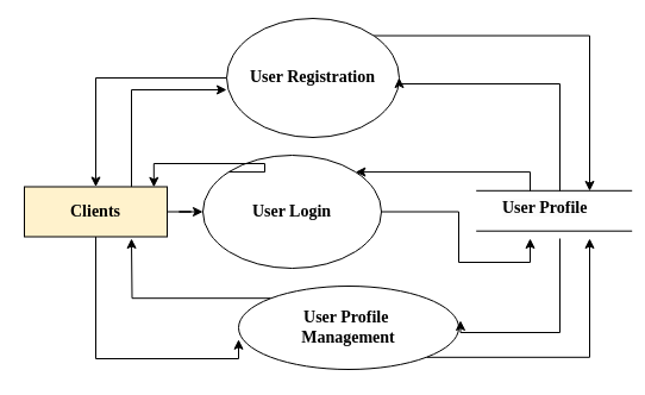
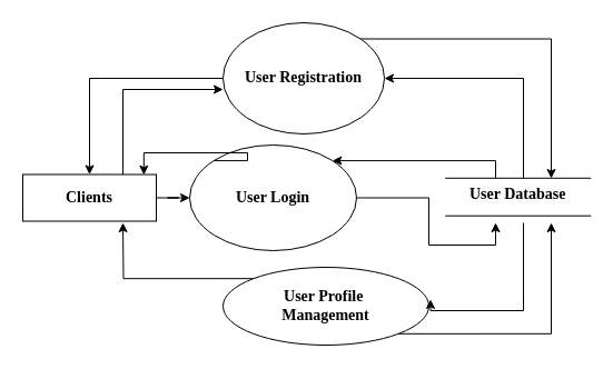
- <mxCell id="4" value="&lt;b style=&quot;font-family: &amp;quot;Times New Roman&amp;quot;; font-size: 14px;&quot;&gt;User Registration&lt;/b&gt;" style="ellipse;whiteSpace=wrap;html=1;" vertex="1" parent="1"><mxGeometry x="190" y="15" width="145" height="100" as="geometry" /></mxCell>
+ <mxCell id="4" value="&lt;b style=&quot;font-family: &amp;quot;Times New Roman&amp;quot;; font-size: 14px;&quot;&gt;User Registration&lt;/b&gt;" style="ellipse;whiteSpace=wrap;html=1;" vertex="1" parent="1"><mxGeometry x="200" y="20" width="145" height="100" as="geometry" /></mxCell>
- <mxCell id="15" value="&lt;b style=&quot;forced-color-adjust: none; color: rgb(0, 0, 0); font-style: normal; font-variant-ligatures: normal; font-variant-caps: normal; letter-spacing: normal; orphans: 2; text-align: center; text-indent: 0px; text-transform: none; widows: 2; word-spacing: 0px; -webkit-text-stroke-width: 0px; white-space: normal; background-color: rgb(251, 251, 251); text-decoration-thickness: initial; text-decoration-style: initial; text-decoration-color: initial; font-family: &amp;quot;Times New Roman&amp;quot;; font-size: 14px;&quot;&gt;User Profile&lt;/b&gt;" style="text;whiteSpace=wrap;html=1;" vertex="1" parent="1"><mxGeometry x="420" y="160" width="100" height="40" as="geometry" /></mxCell>
+ <mxCell id="15" value="&lt;b style=&quot;forced-color-adjust: none; color: rgb(0, 0, 0); font-style: normal; font-variant-ligatures: normal; font-variant-caps: normal; letter-spacing: normal; orphans: 2; text-align: center; text-indent: 0px; text-transform: none; widows: 2; word-spacing: 0px; -webkit-text-stroke-width: 0px; white-space: normal; background-color: rgb(251, 251, 251); text-decoration-thickness: initial; text-decoration-style: initial; text-decoration-color: initial; font-family: &amp;quot;Times New Roman&amp;quot;; font-size: 14px;&quot;&gt;User Database&lt;/b&gt;" style="text;whiteSpace=wrap;html=1;" vertex="1" parent="1"><mxGeometry x="420" y="160" width="100" height="40" as="geometry" /></mxCell>
- <mxCell id="11" value="&lt;font face=&quot;Times New Roman&quot;&gt;&lt;span style=&quot;font-size: 14px;&quot;&gt;&lt;b&gt;Clients&lt;/b&gt;&lt;/span&gt;&lt;/font&gt;" style="rounded=0;whiteSpace=wrap;html=1;fillColor=#fff2cc;" vertex="1" parent="1"><mxGeometry x="20" y="156.5" width="120" height="42" as="geometry" /></mxCell>
+ <mxCell id="11" value="&lt;font face=&quot;Times New Roman&quot;&gt;&lt;span style=&quot;font-size: 14px;&quot;&gt;&lt;b&gt;Clients&lt;/b&gt;&lt;/span&gt;&lt;/font&gt;" style="rounded=0;whiteSpace=wrap;html=1;" vertex="1" parent="1"><mxGeometry x="20" y="156.5" width="120" height="42" as="geometry" /></mxCell>
- <mxCell id="18" style="edgeStyle=orthogonalEdgeStyle;rounded=0;orthogonalLoop=1;jettySize=auto;html=1;entryX=0;entryY=0.64;entryDx=0;entryDy=0;entryPerimeter=0;" edge="1" parent="1" source="11" target="7"><mxGeometry relative="1" as="geometry"><Array as="points"><mxPoint x="80" y="301" /></Array></mxGeometry></mxCell>
